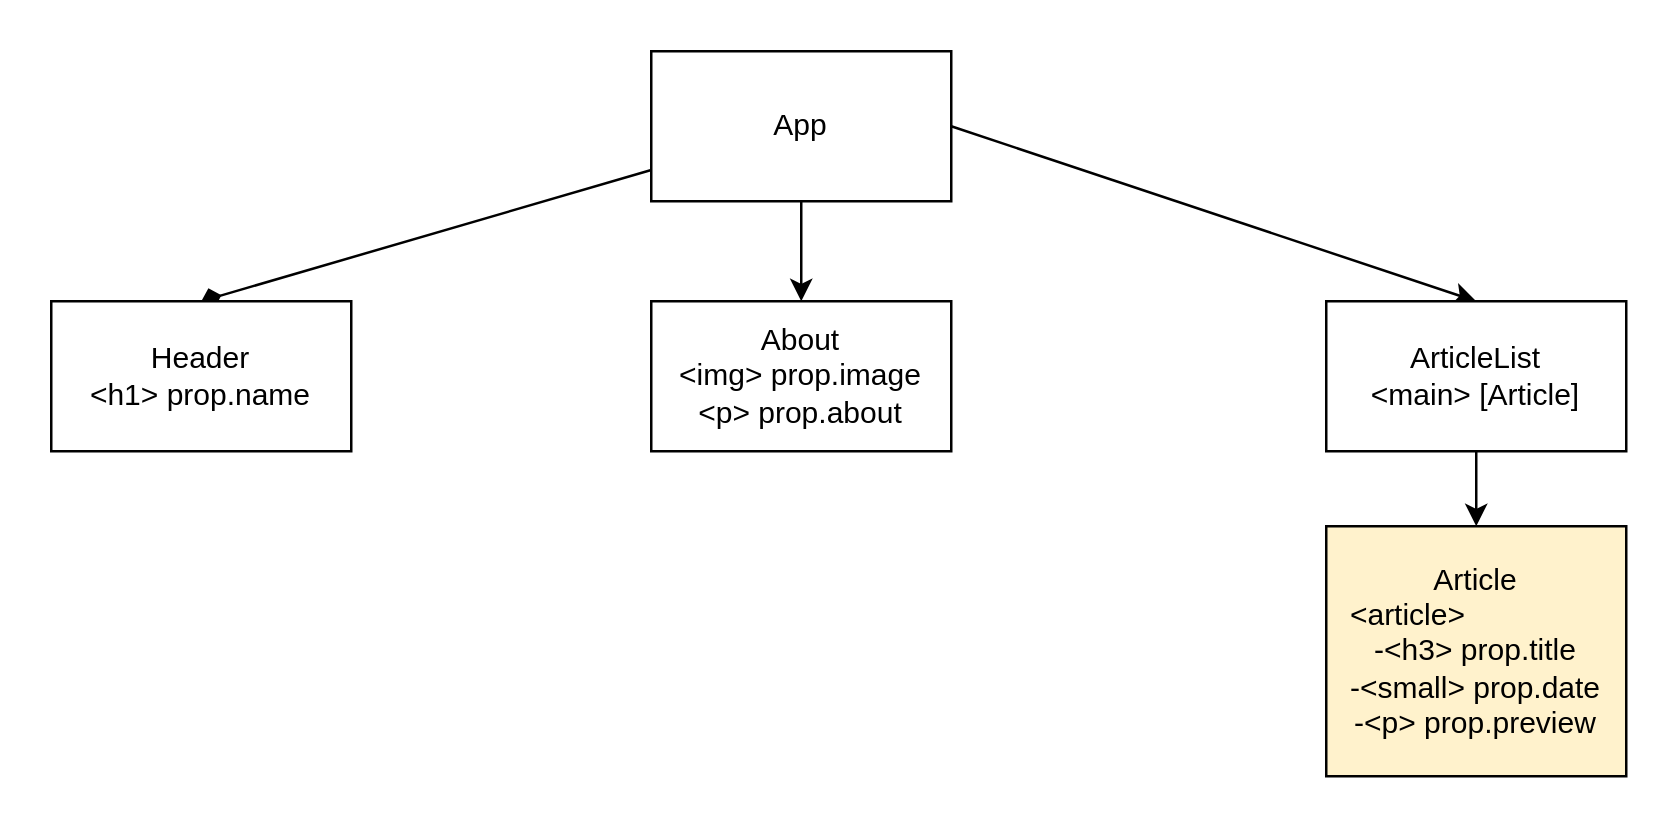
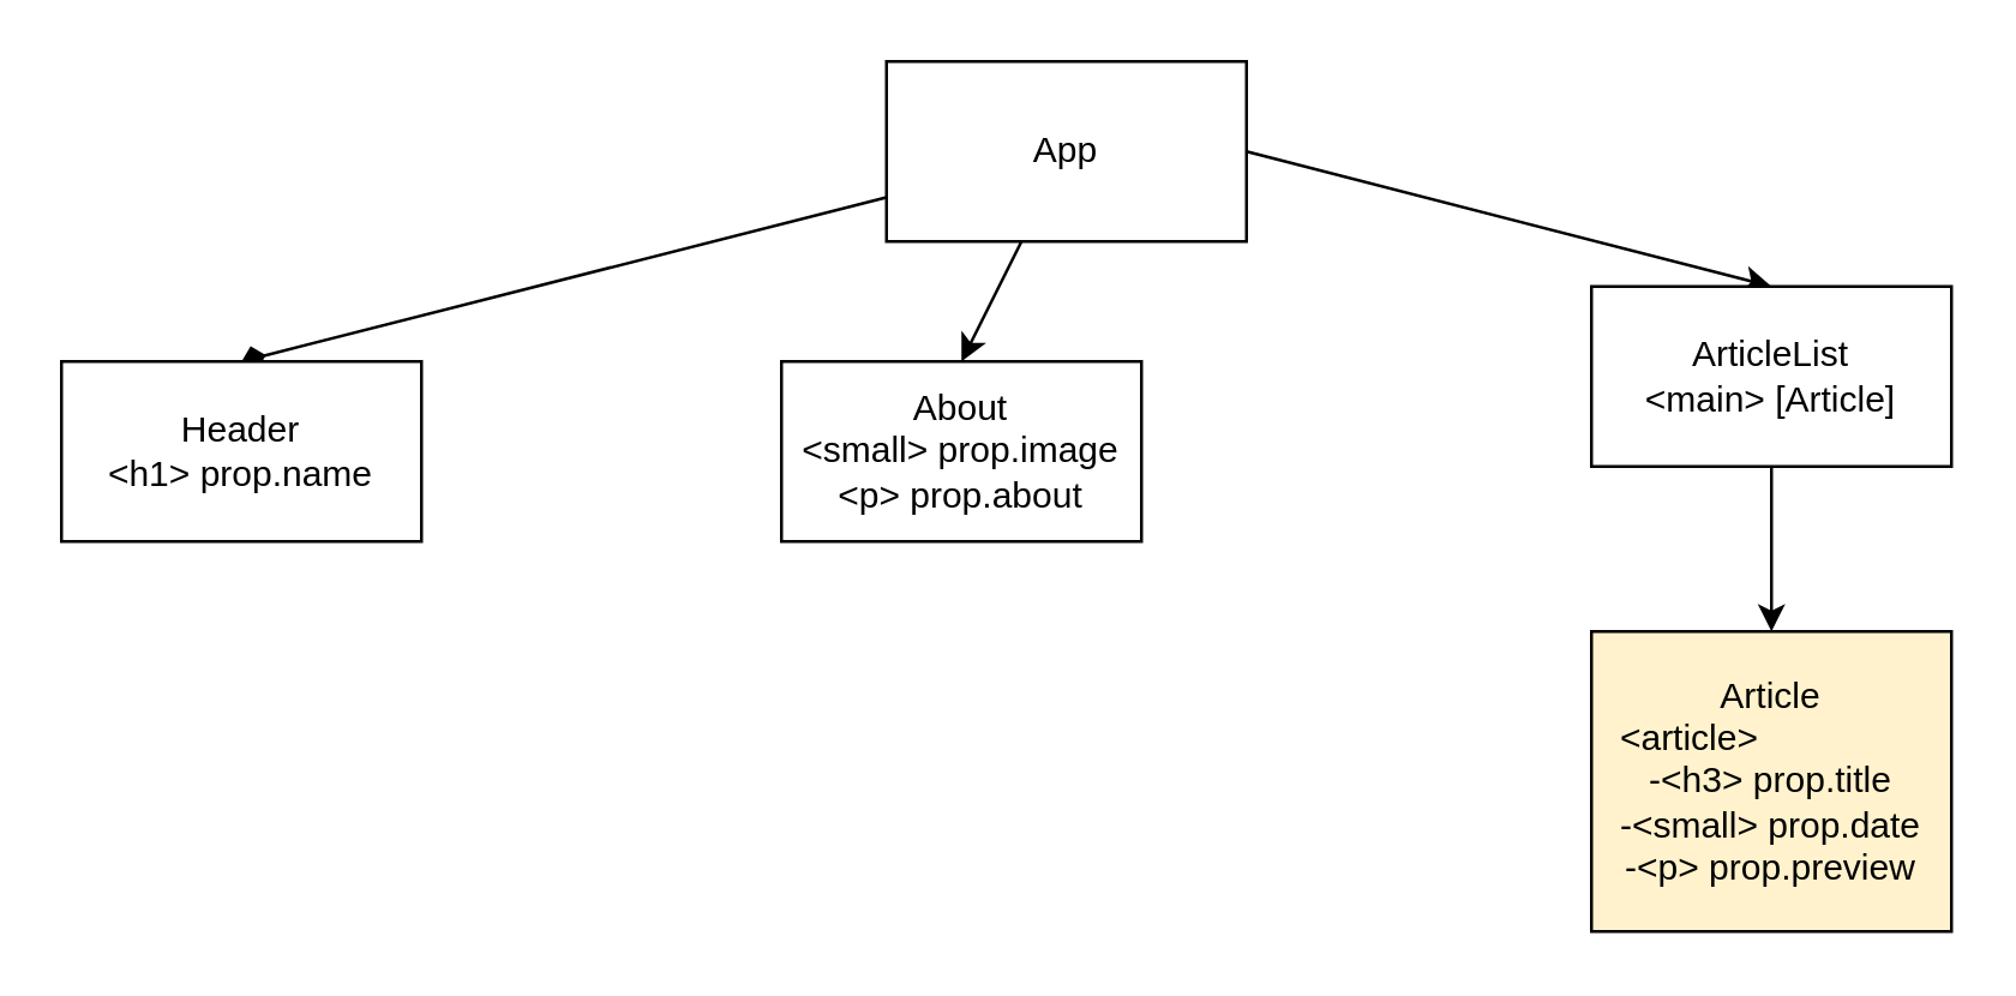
- <mxCell id="5" value="App" style="rounded=0;whiteSpace=wrap;html=1;" vertex="1" parent="1"><mxGeometry x="260" y="20" width="120" height="60" as="geometry" /></mxCell>
+ <mxCell id="5" value="App" style="rounded=0;whiteSpace=wrap;html=1;" vertex="1" parent="1"><mxGeometry x="295" y="20" width="120" height="60" as="geometry" /></mxCell>
- <mxCell id="7" value="About&lt;br&gt;&amp;lt;img&amp;gt; prop.image&lt;br&gt;&amp;lt;p&amp;gt; prop.about" style="rounded=0;whiteSpace=wrap;html=1;" vertex="1" parent="1"><mxGeometry x="260" y="120" width="120" height="60" as="geometry" /></mxCell>
+ <mxCell id="7" value="About&lt;br&gt;&amp;lt;small&amp;gt; prop.image&lt;br&gt;&amp;lt;p&amp;gt; prop.about" style="rounded=0;whiteSpace=wrap;html=1;" vertex="1" parent="1"><mxGeometry x="260" y="120" width="120" height="60" as="geometry" /></mxCell>
- <mxCell id="9" value="ArticleList&lt;br&gt;&amp;lt;main&amp;gt; [Article]" style="rounded=0;whiteSpace=wrap;html=1;" vertex="1" parent="1"><mxGeometry x="530" y="120" width="120" height="60" as="geometry" /></mxCell>
+ <mxCell id="9" value="ArticleList&lt;br&gt;&amp;lt;main&amp;gt; [Article]" style="rounded=0;whiteSpace=wrap;html=1;" vertex="1" parent="1"><mxGeometry x="530" y="95" width="120" height="60" as="geometry" /></mxCell>
